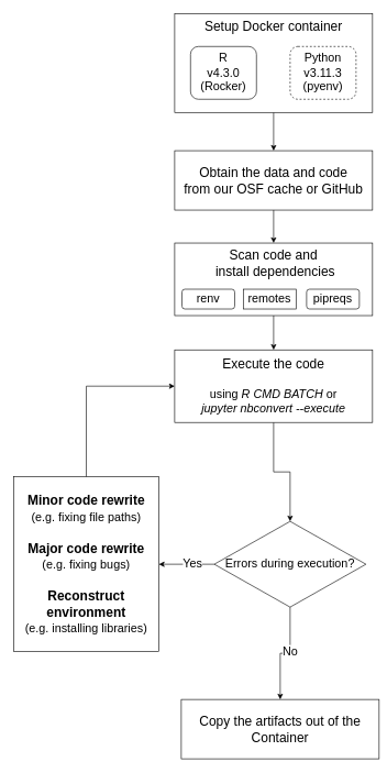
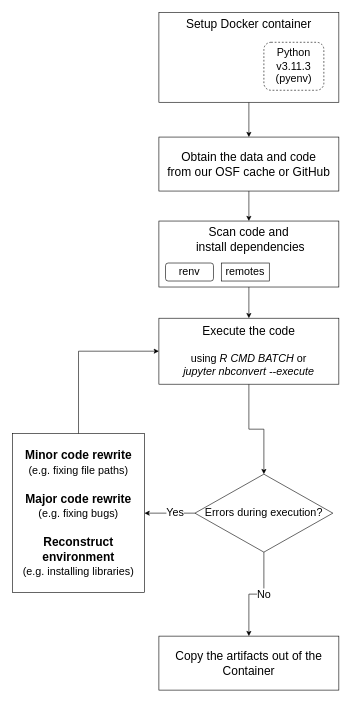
- <mxCell id="24" value="R &lt;br style=&quot;font-size: 18px;&quot;&gt;v4.3.0&lt;br style=&quot;font-size: 18px;&quot;&gt;(Rocker)" style="rounded=1;whiteSpace=wrap;html=1;fontSize=18;" parent="22" vertex="1"><mxGeometry x="24" y="50" width="100" height="80" as="geometry" /></mxCell>
- <mxCell id="20" value="pipreqs" style="rounded=1;whiteSpace=wrap;html=1;fontSize=18;" parent="16" vertex="1"><mxGeometry x="200" y="70" width="80" height="30" as="geometry" /></mxCell>
- <mxCell id="14" value="Copy the artifacts out of the Container" style="rounded=0;whiteSpace=wrap;html=1;fontSize=20;" parent="1" vertex="1"><mxGeometry x="274" y="1060" width="300" height="90" as="geometry" /></mxCell>
+ <mxCell id="14" value="Copy the artifacts out of the Container" style="rounded=0;whiteSpace=wrap;html=1;fontSize=20;" parent="1" vertex="1"><mxGeometry x="264" y="1060" width="300" height="90" as="geometry" /></mxCell>
